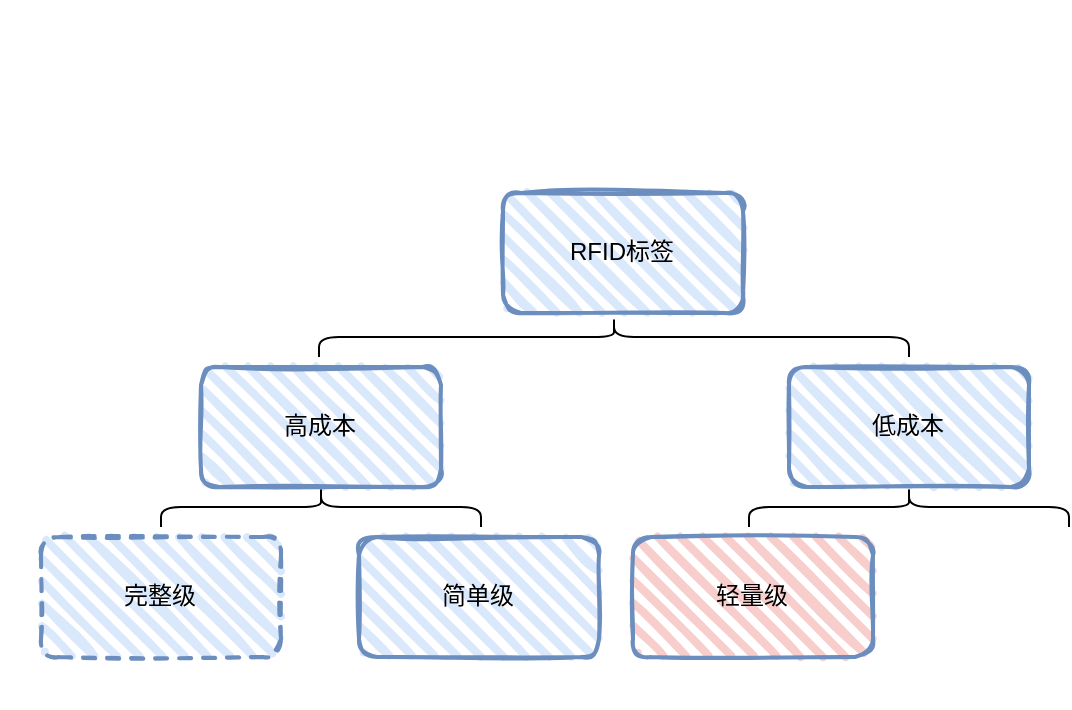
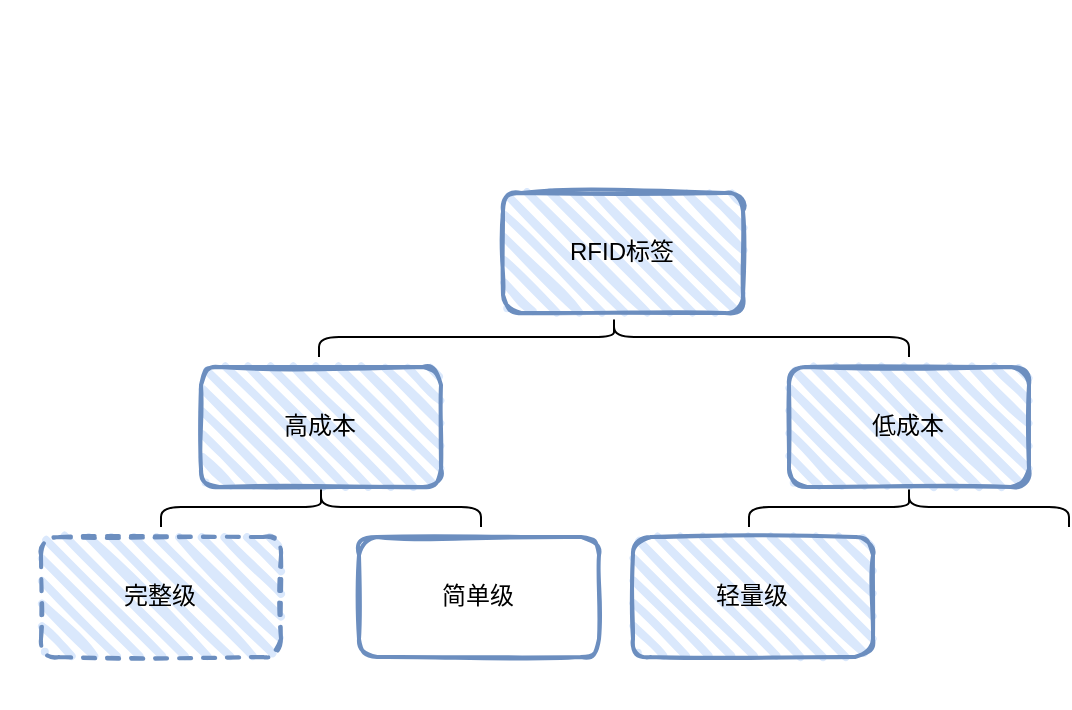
- <mxCell id="6" value="简单级" style="rounded=1;whiteSpace=wrap;html=1;strokeWidth=2;fillWeight=4;hachureGap=8;hachureAngle=45;sketch=1;fillColor=#dae8fc;strokeColor=#6c8ebf;" vertex="1" parent="1"><mxGeometry x="179" y="268" width="120" height="60" as="geometry" /></mxCell>
+ <mxCell id="6" value="简单级" style="rounded=1;whiteSpace=wrap;html=1;strokeWidth=2;fillWeight=4;hachureGap=8;hachureAngle=45;sketch=1;fillColor=#ffffff;strokeColor=#6c8ebf;" vertex="1" parent="1"><mxGeometry x="179" y="268" width="120" height="60" as="geometry" /></mxCell>
- <mxCell id="7" value="轻量级" style="rounded=1;whiteSpace=wrap;html=1;strokeWidth=2;fillWeight=4;hachureGap=8;hachureAngle=45;sketch=1;fillColor=#f8cecc;strokeColor=#6c8ebf;" vertex="1" parent="1"><mxGeometry x="316" y="268" width="120" height="60" as="geometry" /></mxCell>
+ <mxCell id="7" value="轻量级" style="rounded=1;whiteSpace=wrap;html=1;strokeWidth=2;fillWeight=4;hachureGap=8;hachureAngle=45;sketch=1;fillColor=#dae8fc;strokeColor=#6c8ebf;" vertex="1" parent="1"><mxGeometry x="316" y="268" width="120" height="60" as="geometry" /></mxCell>
